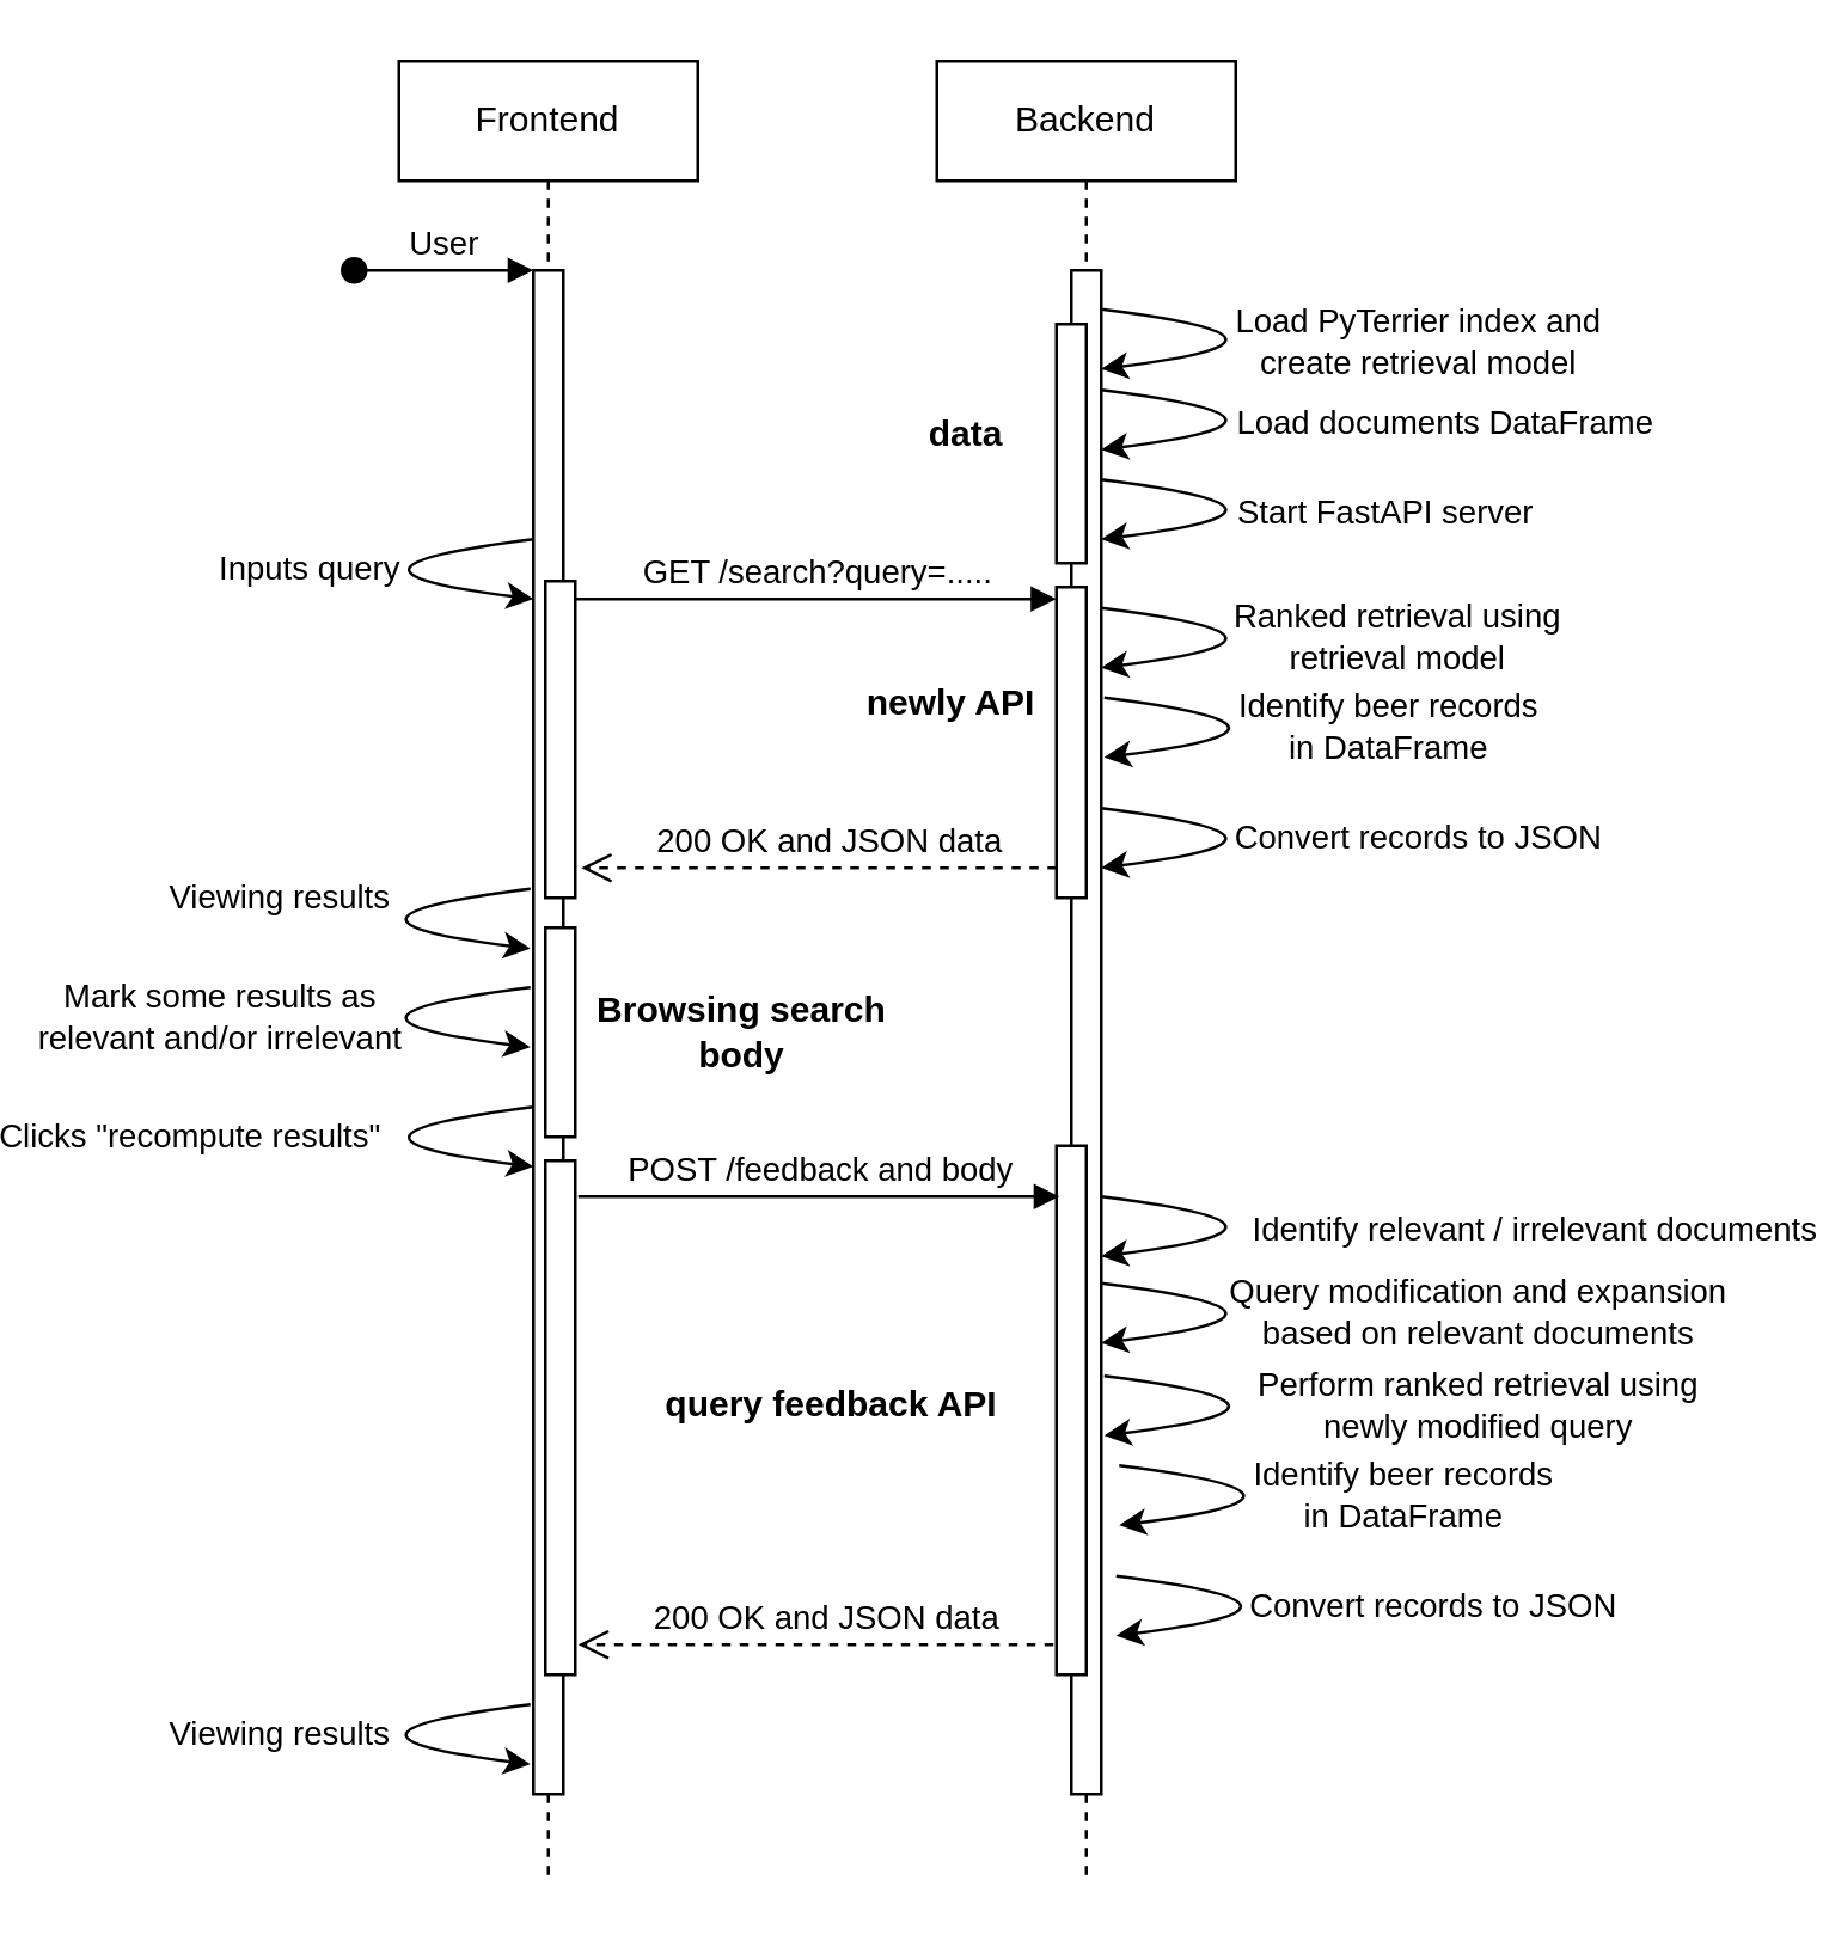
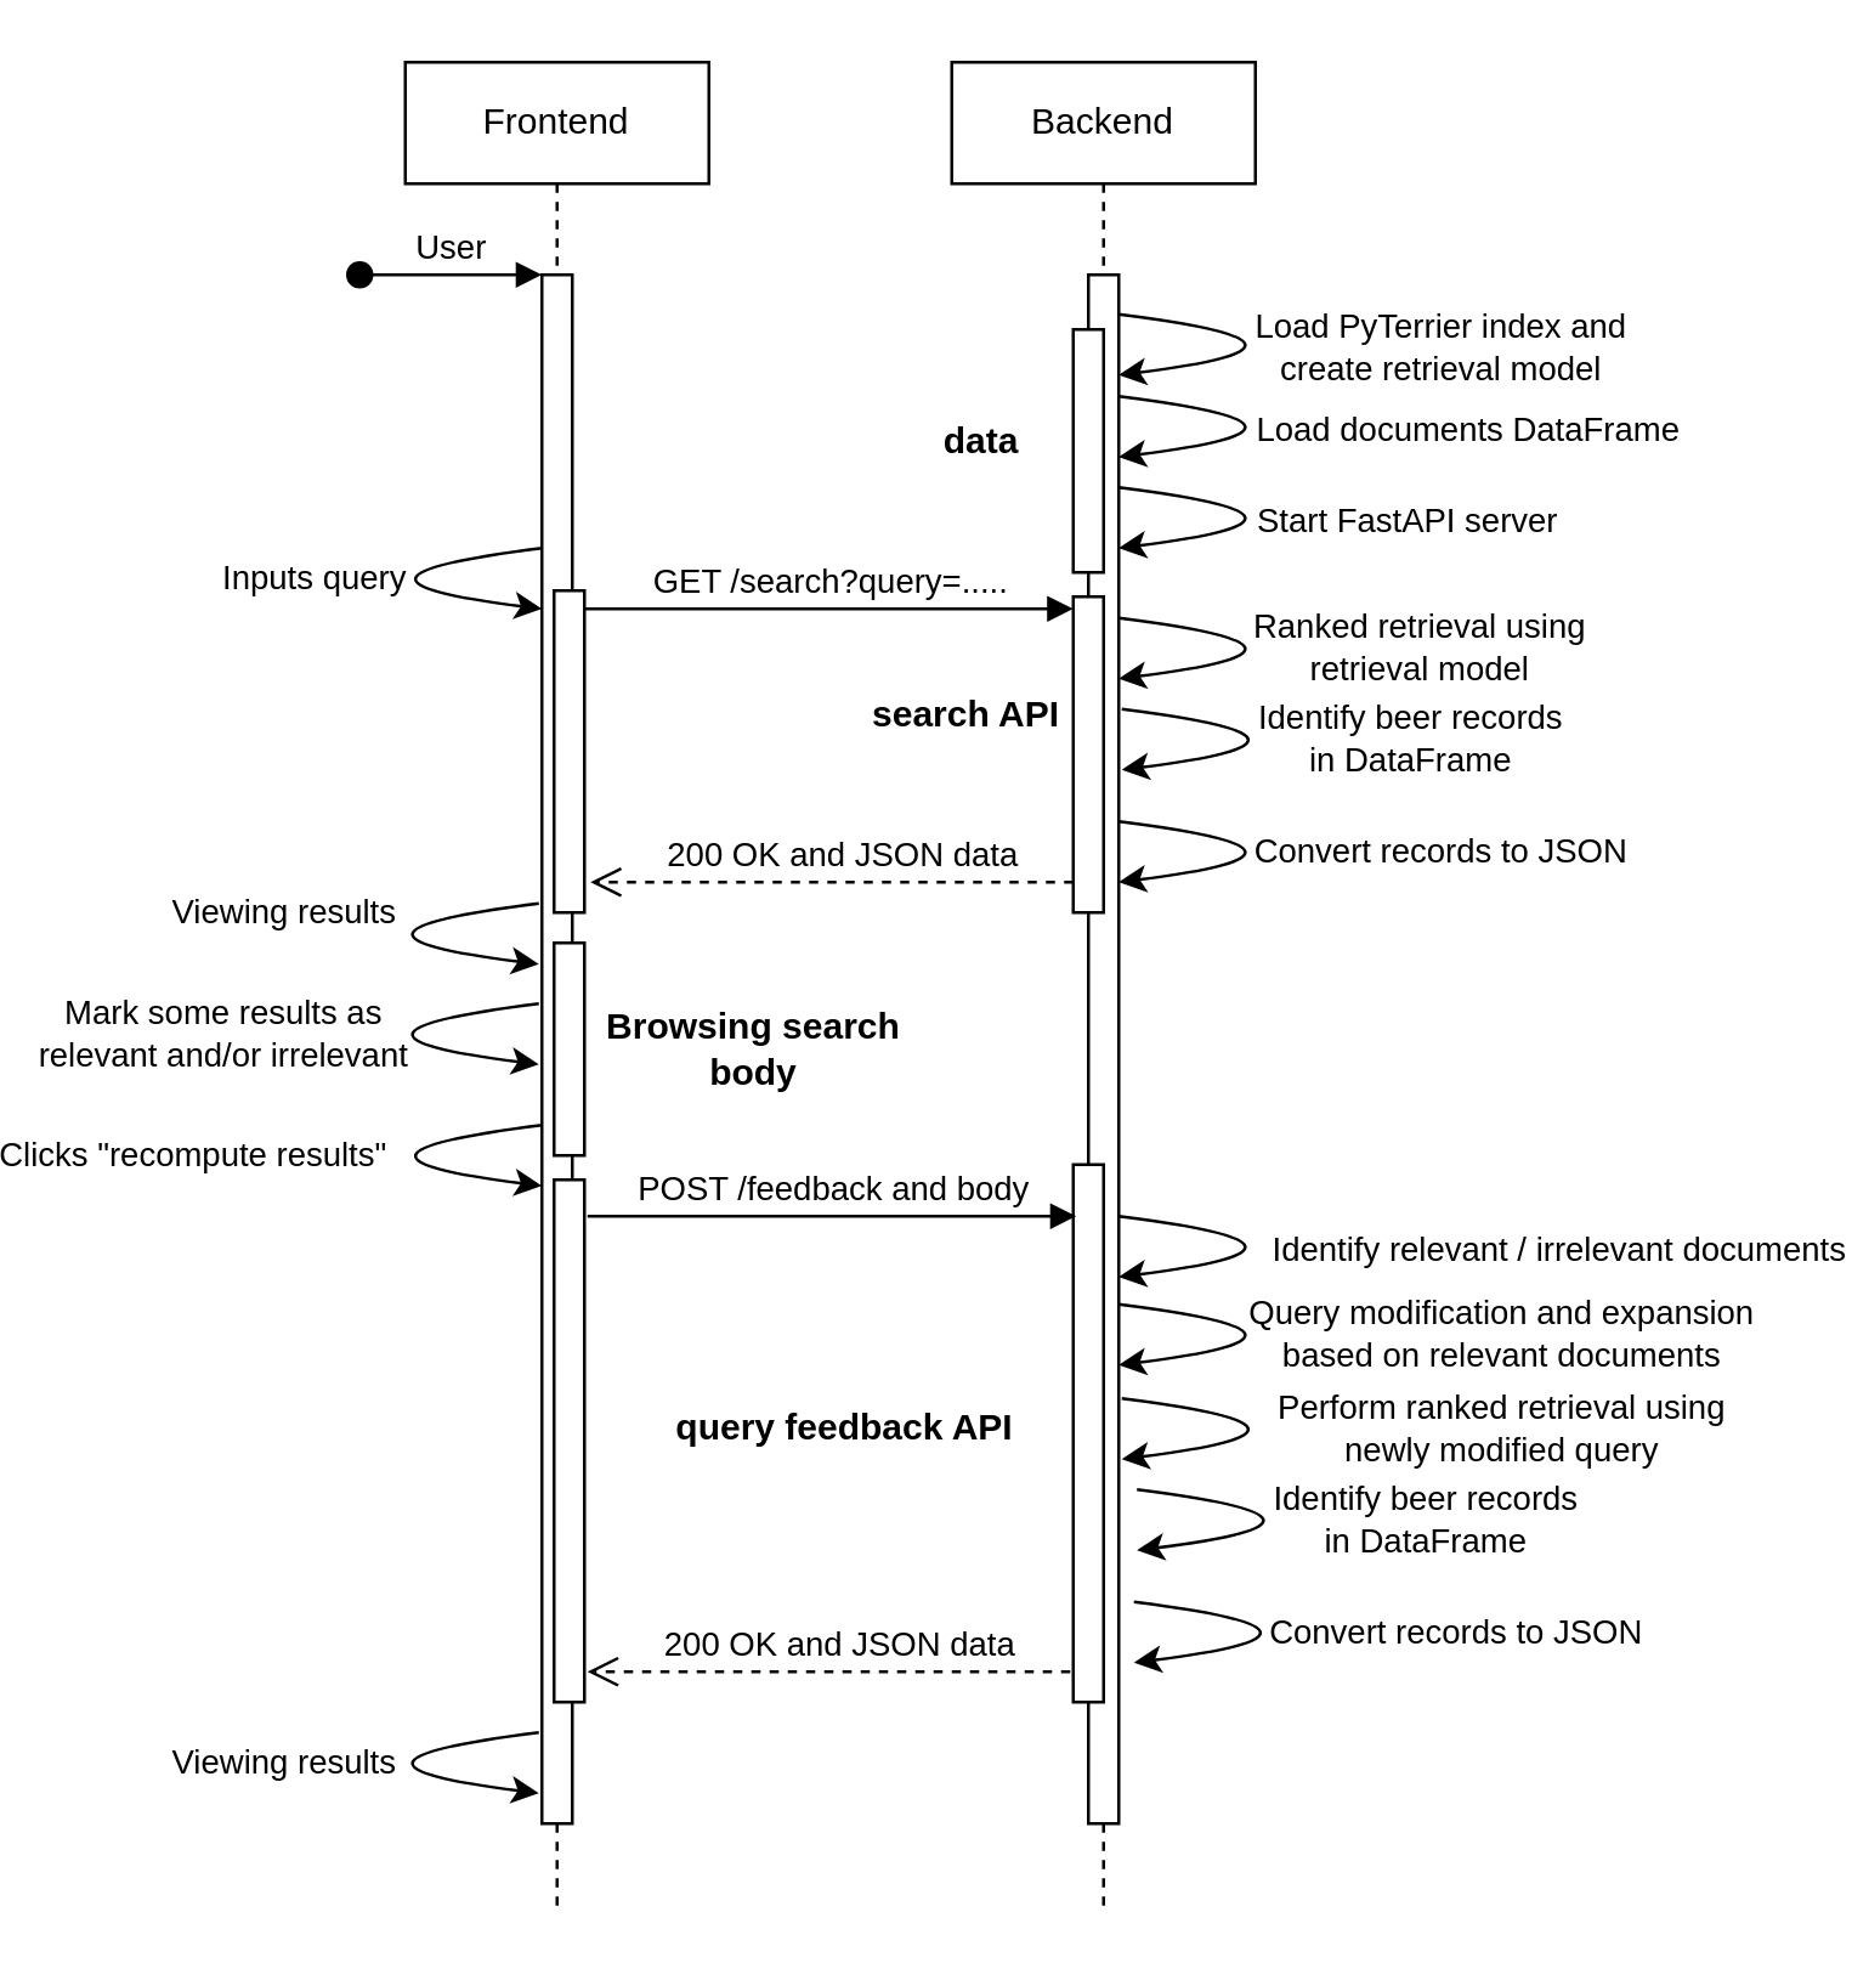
- <mxCell id="27" value="newly API" style="text;html=1;strokeColor=none;fillColor=none;align=center;verticalAlign=middle;whiteSpace=wrap;rounded=0;fontStyle=1" vertex="1" parent="1"><mxGeometry x="206" y="220" width="70" height="30" as="geometry" /></mxCell>
+ <mxCell id="27" value="search API" style="text;html=1;strokeColor=none;fillColor=none;align=center;verticalAlign=middle;whiteSpace=wrap;rounded=0;fontStyle=1" vertex="1" parent="1"><mxGeometry x="206" y="220" width="70" height="30" as="geometry" /></mxCell>
